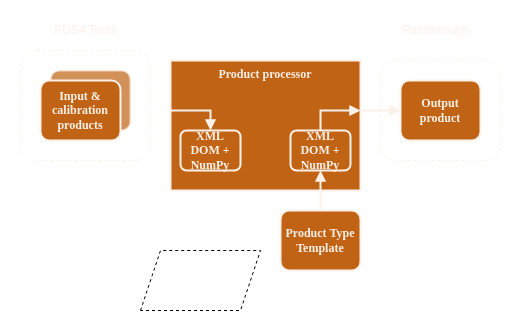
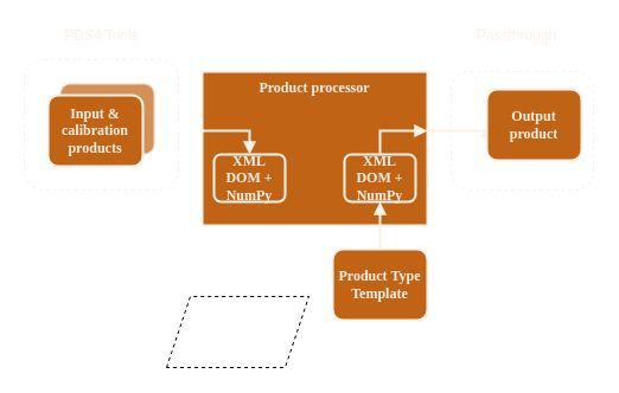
- <mxCell id="8" value="Output product" style="rounded=1;whiteSpace=wrap;html=1;strokeWidth=2;strokeColor=#FCF1E9;fillColor=#C16315;fontFamily=Fira Sans;fontSource=https%3A%2F%2Ffonts.googleapis.com%2Fcss%3Ffamily%3DFira%2BSans;fontColor=#FCF1E9;fontStyle=1" vertex="1" parent="1"><mxGeometry x="400" y="80" width="80" height="60" as="geometry" /></mxCell>
+ <mxCell id="8" value="Output product" style="rounded=1;whiteSpace=wrap;html=1;strokeWidth=2;strokeColor=#FCF1E9;fillColor=#C16315;fontFamily=Fira Sans;fontSource=https%3A%2F%2Ffonts.googleapis.com%2Fcss%3Ffamily%3DFira%2BSans;fontColor=#FCF1E9;fontStyle=1" vertex="1" parent="1"><mxGeometry x="410" y="75" width="80" height="60" as="geometry" /></mxCell>
